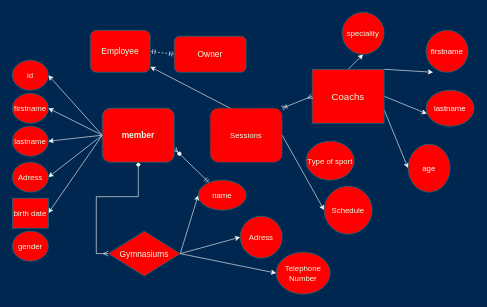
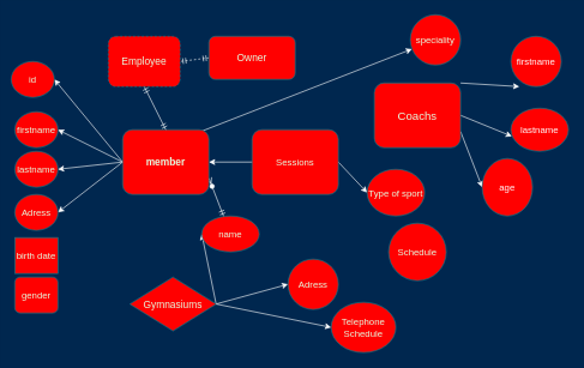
- <mxCell id="38" value="Employee" style="rounded=1;whiteSpace=wrap;html=1;strokeColor=#028090;fontColor=#E4FDE1;fillColor=#FF0000;fontSize=14;" parent="1" vertex="1"><mxGeometry x="150" y="50" width="100" height="70" as="geometry" /></mxCell>
+ <mxCell id="38" value="Employee" style="rounded=1;whiteSpace=wrap;html=1;strokeColor=#028090;fontColor=#E4FDE1;fillColor=#FF0000;fontSize=14;dashed=1;" parent="1" vertex="1"><mxGeometry x="150" y="50" width="100" height="70" as="geometry" /></mxCell>
- <mxCell id="40" value="Owner" style="rounded=1;whiteSpace=wrap;html=1;strokeColor=#028090;fontColor=#E4FDE1;fillColor=#FF0000;fontSize=14;" parent="1" vertex="1"><mxGeometry x="290" y="60" width="120" height="60" as="geometry" /></mxCell>
+ <mxCell id="40" value="Owner" style="rounded=1;whiteSpace=wrap;html=1;strokeColor=#028090;fontColor=#E4FDE1;fillColor=#FF0000;fontSize=14;" parent="1" vertex="1"><mxGeometry x="290" y="50" width="120" height="60" as="geometry" /></mxCell>
- <mxCell id="17" style="edgeStyle=none;rounded=1;sketch=0;orthogonalLoop=1;jettySize=auto;html=1;exitX=0.5;exitY=0;exitDx=0;exitDy=0;entryX=0.5;entryY=1;entryDx=0;entryDy=0;startArrow=none;startFill=0;endArrow=classic;endFill=1;fillColor=#F45B69;fontColor=#E4FDE1;strokeColor=#FFFFFF;" parent="1" source="21" target="42" edge="1"><mxGeometry relative="1" as="geometry" /></mxCell>
- <mxCell id="10" value="id" style="ellipse;whiteSpace=wrap;html=1;strokeColor=#028090;fontColor=#E4FDE1;fillColor=#FF0000;fontSize=13;" parent="1" vertex="1"><mxGeometry x="20" y="100" width="60" height="50" as="geometry" /></mxCell>
+ <mxCell id="10" value="id" style="ellipse;whiteSpace=wrap;html=1;strokeColor=#028090;fontColor=#E4FDE1;fillColor=#FF0000;fontSize=13;" parent="1" vertex="1"><mxGeometry x="15" y="85" width="60" height="50" as="geometry" /></mxCell>
+ <mxCell id="37" style="rounded=0;orthogonalLoop=1;jettySize=auto;elbow=vertical;html=1;exitX=0.5;exitY=1;exitDx=0;exitDy=0;entryX=0.5;entryY=0;entryDx=0;entryDy=0;startArrow=ERmandOne;startFill=0;endArrow=ERmandOne;endFill=0;labelBackgroundColor=#114B5F;fontColor=#E4FDE1;strokeColor=#FFFFFF;" parent="1" source="38" target="9" edge="1"><mxGeometry relative="1" as="geometry" /></mxCell>
- <mxCell id="31" style="edgeStyle=none;rounded=0;orthogonalLoop=1;jettySize=auto;html=1;exitX=1;exitY=0.5;exitDx=0;exitDy=0;labelBackgroundColor=#114B5F;fontColor=#E4FDE1;strokeColor=#FFFFFF;" parent="1" source="34" target="38" edge="1"><mxGeometry relative="1" as="geometry" /></mxCell>
+ <mxCell id="31" style="edgeStyle=none;rounded=0;orthogonalLoop=1;jettySize=auto;html=1;exitX=1;exitY=0.5;exitDx=0;exitDy=0;entryX=0;entryY=0.5;entryDx=0;entryDy=0;labelBackgroundColor=#114B5F;fontColor=#E4FDE1;strokeColor=#FFFFFF;" parent="1" source="34" target="36" edge="1"><mxGeometry relative="1" as="geometry" /></mxCell>
- <mxCell id="21" value="Coachs" style="whiteSpace=wrap;html=1;strokeColor=#028090;fontColor=#E4FDE1;fillColor=#FF0000;fontSize=16;rounded=0;" parent="1" vertex="1"><mxGeometry x="520" y="115" width="120" height="90" as="geometry" /></mxCell>
+ <mxCell id="21" value="Coachs" style="rounded=1;whiteSpace=wrap;html=1;strokeColor=#028090;fontColor=#E4FDE1;fillColor=#FF0000;fontSize=16;" parent="1" vertex="1"><mxGeometry x="520" y="115" width="120" height="90" as="geometry" /></mxCell>
- <mxCell id="33" style="edgeStyle=none;rounded=1;sketch=0;orthogonalLoop=1;jettySize=auto;html=1;exitX=1;exitY=0;exitDx=0;exitDy=0;entryX=0;entryY=0.5;entryDx=0;entryDy=0;startArrow=ERoneToMany;startFill=0;endArrow=ERmany;endFill=0;fillColor=#F45B69;fontColor=#E4FDE1;strokeColor=#FFFFFF;" parent="1" source="34" target="21" edge="1"><mxGeometry relative="1" as="geometry" /></mxCell>
- <mxCell id="34" value="Sessions" style="rounded=1;whiteSpace=wrap;html=1;strokeColor=#028090;fontColor=#E4FDE1;fillColor=#FF0000;fontSize=13;dashed=1;" parent="1" vertex="1"><mxGeometry x="350" y="180" width="120" height="90" as="geometry" /></mxCell>
+ <mxCell id="34" value="Sessions" style="rounded=1;whiteSpace=wrap;html=1;strokeColor=#028090;fontColor=#E4FDE1;fillColor=#FF0000;fontSize=13;" parent="1" vertex="1"><mxGeometry x="350" y="180" width="120" height="90" as="geometry" /></mxCell>
- <mxCell id="23" value="age" style="ellipse;whiteSpace=wrap;html=1;strokeColor=#028090;fontColor=#FFFFFF;fontSize=13;fillColor=#FF0000;" parent="1" vertex="1"><mxGeometry x="680" y="240" width="70" height="80" as="geometry" /></mxCell>
+ <mxCell id="23" value="age" style="ellipse;whiteSpace=wrap;html=1;strokeColor=#028090;fontColor=#FFFFFF;fontSize=13;fillColor=#FF0000;" parent="1" vertex="1"><mxGeometry x="670" y="220" width="70" height="80" as="geometry" /></mxCell>
- <mxCell id="6" style="edgeStyle=none;rounded=0;orthogonalLoop=1;jettySize=auto;html=1;exitX=0;exitY=0.5;exitDx=0;exitDy=0;entryX=1;entryY=0.5;entryDx=0;entryDy=0;labelBackgroundColor=#114B5F;fontColor=#E4FDE1;strokeColor=#FFFFFF;" parent="1" source="9" target="13" edge="1"><mxGeometry relative="1" as="geometry" /></mxCell>
+ <mxCell id="6" style="edgeStyle=none;rounded=0;orthogonalLoop=1;jettySize=auto;html=1;exitX=0;exitY=0.5;exitDx=0;exitDy=0;labelBackgroundColor=#114B5F;fontColor=#E4FDE1;strokeColor=#FFFFFF;" parent="1" source="9" target="42" edge="1"><mxGeometry relative="1" as="geometry" /></mxCell>
- <mxCell id="32" style="edgeStyle=none;rounded=0;orthogonalLoop=1;jettySize=auto;html=1;exitX=1;exitY=0.5;exitDx=0;exitDy=0;entryX=0;entryY=0.5;entryDx=0;entryDy=0;labelBackgroundColor=#114B5F;fontColor=#E4FDE1;strokeColor=#FFFFFF;" parent="1" source="34" target="35" edge="1"><mxGeometry relative="1" as="geometry" /></mxCell>
+ <mxCell id="32" style="edgeStyle=none;rounded=0;orthogonalLoop=1;jettySize=auto;html=1;exitX=1;exitY=0.5;exitDx=0;exitDy=0;labelBackgroundColor=#114B5F;fontColor=#E4FDE1;strokeColor=#FFFFFF;" parent="1" source="34" target="9" edge="1"><mxGeometry relative="1" as="geometry" /></mxCell>
- <mxCell id="30" value="name" style="ellipse;whiteSpace=wrap;html=1;strokeColor=#028090;fontColor=#E4FDE1;fontSize=13;fillColor=#FF0000;" parent="1" vertex="1"><mxGeometry x="330" y="300" width="80" height="50" as="geometry" /></mxCell>
+ <mxCell id="30" value="name" style="ellipse;whiteSpace=wrap;html=1;strokeColor=#028090;fontColor=#E4FDE1;fontSize=13;fillColor=#FF0000;" parent="1" vertex="1"><mxGeometry x="280" y="300" width="80" height="50" as="geometry" /></mxCell>
- <mxCell id="12" value="gender" style="ellipse;whiteSpace=wrap;html=1;strokeColor=#028090;fontColor=#E4FDE1;fillColor=#FF0000;fontSize=13;" parent="1" vertex="1"><mxGeometry x="20" y="385" width="60" height="50" as="geometry" /></mxCell>
+ <mxCell id="12" value="gender" style="whiteSpace=wrap;html=1;strokeColor=#028090;fontColor=#E4FDE1;fillColor=#FF0000;fontSize=13;rounded=1;" parent="1" vertex="1"><mxGeometry x="20" y="385" width="60" height="50" as="geometry" /></mxCell>
- <mxCell id="7" style="edgeStyle=orthogonalEdgeStyle;rounded=0;orthogonalLoop=1;jettySize=auto;html=1;exitX=0.5;exitY=1;exitDx=0;exitDy=0;entryX=0;entryY=0.5;entryDx=0;entryDy=0;startArrow=diamond;startFill=1;endArrow=ERmany;endFill=0;labelBackgroundColor=#114B5F;fontColor=#E4FDE1;strokeColor=#FFFFFF;" parent="1" source="9" target="27" edge="1"><mxGeometry relative="1" as="geometry" /></mxCell>
- <mxCell id="28" value="Telephone Number" style="ellipse;whiteSpace=wrap;html=1;strokeColor=#028090;fontColor=#E4FDE1;fontSize=13;fillColor=#FF0000;" parent="1" vertex="1"><mxGeometry x="460" y="420" width="90" height="70" as="geometry" /></mxCell>
+ <mxCell id="28" value="Telephone Schedule" style="ellipse;whiteSpace=wrap;html=1;strokeColor=#028090;fontColor=#E4FDE1;fontSize=13;fillColor=#FF0000;" parent="1" vertex="1"><mxGeometry x="460" y="420" width="90" height="70" as="geometry" /></mxCell>
